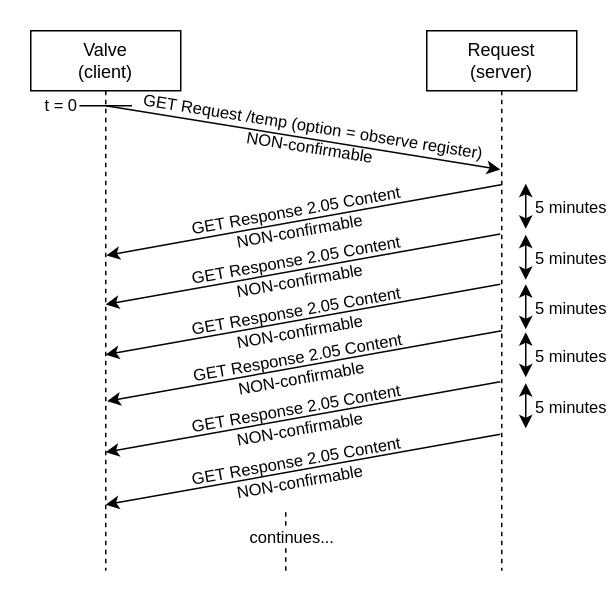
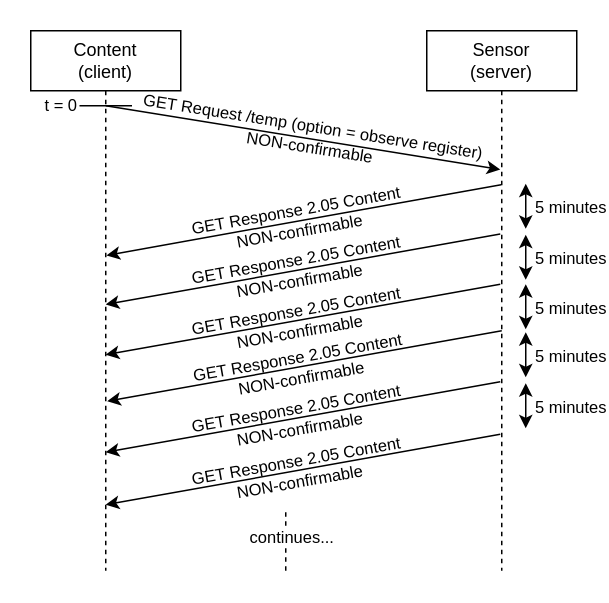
- <mxCell id="2" value="Valve&lt;div&gt;(client)&lt;/div&gt;" style="shape=umlLifeline;perimeter=lifelinePerimeter;whiteSpace=wrap;html=1;container=1;dropTarget=0;collapsible=0;recursiveResize=0;outlineConnect=0;portConstraint=eastwest;newEdgeStyle={&quot;curved&quot;:0,&quot;rounded&quot;:0};" vertex="1" parent="1"><mxGeometry x="20" y="20" width="100" height="360" as="geometry" /></mxCell>
+ <mxCell id="2" value="Content&lt;div&gt;(client)&lt;/div&gt;" style="shape=umlLifeline;perimeter=lifelinePerimeter;whiteSpace=wrap;html=1;container=1;dropTarget=0;collapsible=0;recursiveResize=0;outlineConnect=0;portConstraint=eastwest;newEdgeStyle={&quot;curved&quot;:0,&quot;rounded&quot;:0};" vertex="1" parent="1"><mxGeometry x="20" y="20" width="100" height="360" as="geometry" /></mxCell>
- <mxCell id="3" value="Request&lt;div&gt;(server)&lt;/div&gt;" style="shape=umlLifeline;perimeter=lifelinePerimeter;whiteSpace=wrap;html=1;container=1;dropTarget=0;collapsible=0;recursiveResize=0;outlineConnect=0;portConstraint=eastwest;newEdgeStyle={&quot;curved&quot;:0,&quot;rounded&quot;:0};" vertex="1" parent="1"><mxGeometry x="284" y="20" width="100" height="360" as="geometry" /></mxCell>
+ <mxCell id="3" value="Sensor&lt;div&gt;(server)&lt;/div&gt;" style="shape=umlLifeline;perimeter=lifelinePerimeter;whiteSpace=wrap;html=1;container=1;dropTarget=0;collapsible=0;recursiveResize=0;outlineConnect=0;portConstraint=eastwest;newEdgeStyle={&quot;curved&quot;:0,&quot;rounded&quot;:0};" vertex="1" parent="1"><mxGeometry x="284" y="20" width="100" height="360" as="geometry" /></mxCell>
